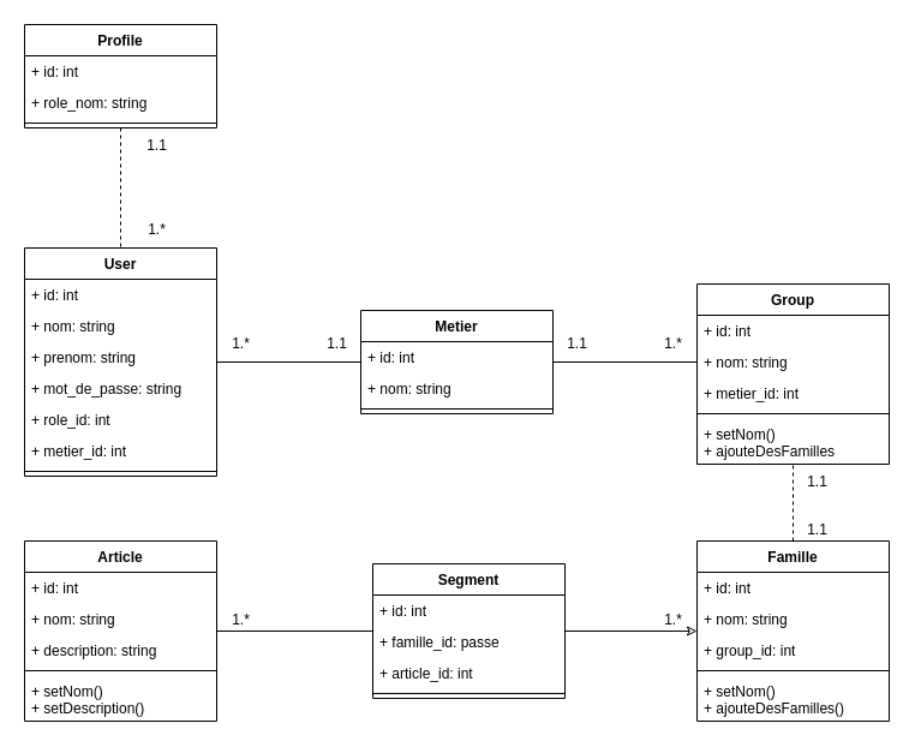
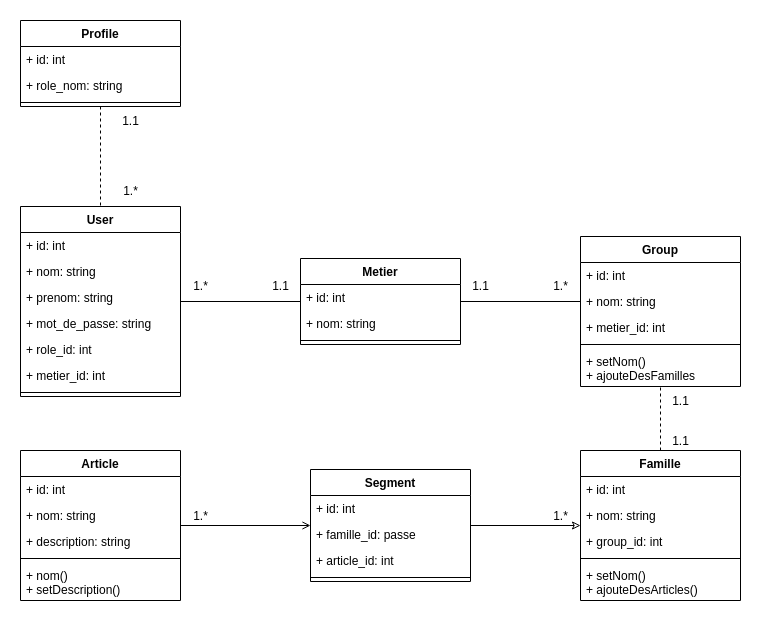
- <mxCell id="41" style="edgeStyle=none;html=1;endArrow=none;endFill=0;" edge="1" parent="1" source="42" target="36"><mxGeometry relative="1" as="geometry" /></mxCell>
+ <mxCell id="41" style="edgeStyle=none;html=1;endArrow=open;endFill=0;" edge="1" parent="1" source="42" target="36"><mxGeometry relative="1" as="geometry" /></mxCell>
- <mxCell id="47" value="+ setNom()&#10;+ setDescription()" style="text;strokeColor=none;fillColor=none;align=left;verticalAlign=top;spacingLeft=4;spacingRight=4;overflow=hidden;rotatable=0;points=[[0,0.5],[1,0.5]];portConstraint=eastwest;" vertex="1" parent="42"><mxGeometry y="112" width="160" height="38" as="geometry" /></mxCell>
+ <mxCell id="47" value="+ nom()&#10;+ setDescription()" style="text;strokeColor=none;fillColor=none;align=left;verticalAlign=top;spacingLeft=4;spacingRight=4;overflow=hidden;rotatable=0;points=[[0,0.5],[1,0.5]];portConstraint=eastwest;" vertex="1" parent="42"><mxGeometry y="112" width="160" height="38" as="geometry" /></mxCell>
- <mxCell id="34" value="+ setNom()&#10;+ ajouteDesFamilles()" style="text;strokeColor=none;fillColor=none;align=left;verticalAlign=top;spacingLeft=4;spacingRight=4;overflow=hidden;rotatable=0;points=[[0,0.5],[1,0.5]];portConstraint=eastwest;" vertex="1" parent="29"><mxGeometry y="112" width="160" height="38" as="geometry" /></mxCell>
+ <mxCell id="34" value="+ setNom()&#10;+ ajouteDesArticles()" style="text;strokeColor=none;fillColor=none;align=left;verticalAlign=top;spacingLeft=4;spacingRight=4;overflow=hidden;rotatable=0;points=[[0,0.5],[1,0.5]];portConstraint=eastwest;" vertex="1" parent="29"><mxGeometry y="112" width="160" height="38" as="geometry" /></mxCell>
